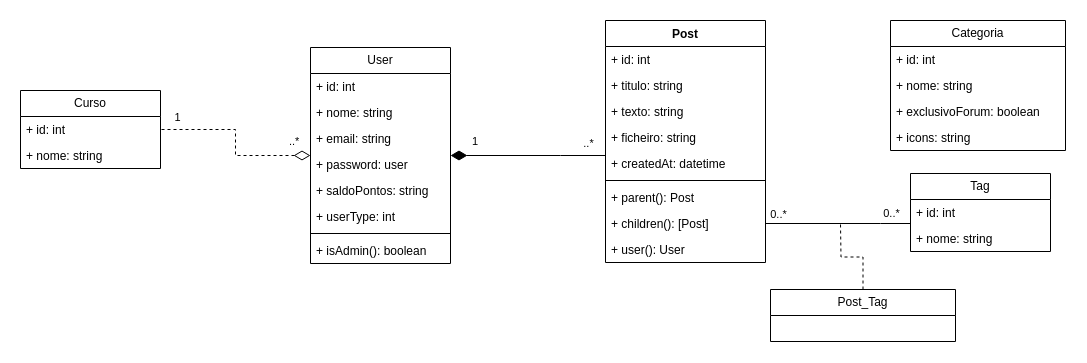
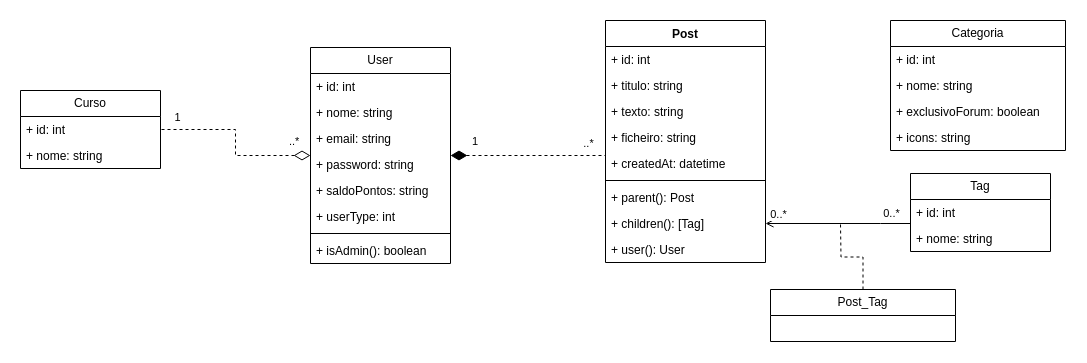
- <mxCell id="26" value="1" style="endArrow=none;html=1;endSize=12;startArrow=diamondThin;startSize=14;startFill=1;edgeStyle=orthogonalEdgeStyle;align=left;verticalAlign=bottom;rounded=0;endFill=0;movable=1;resizable=1;rotatable=1;deletable=1;editable=1;locked=0;connectable=1;" parent="1" source="5" target="16" edge="1"><mxGeometry x="-0.742" y="5" relative="1" as="geometry"><mxPoint x="540" y="60" as="sourcePoint" /><mxPoint x="520" y="200" as="targetPoint" /><Array as="points"><mxPoint x="560" y="155" /><mxPoint x="560" y="155" /></Array><mxPoint as="offset" /></mxGeometry></mxCell>
+ <mxCell id="26" value="1" style="endArrow=none;html=1;endSize=12;startArrow=diamondThin;startSize=14;startFill=1;edgeStyle=orthogonalEdgeStyle;align=left;verticalAlign=bottom;rounded=0;endFill=0;movable=1;resizable=1;rotatable=1;deletable=1;editable=1;locked=0;connectable=1;dashed=1;" parent="1" source="5" target="16" edge="1"><mxGeometry x="-0.742" y="5" relative="1" as="geometry"><mxPoint x="540" y="60" as="sourcePoint" /><mxPoint x="520" y="200" as="targetPoint" /><Array as="points"><mxPoint x="560" y="155" /><mxPoint x="560" y="155" /></Array><mxPoint as="offset" /></mxGeometry></mxCell>
- <mxCell id="9" value="+ password: user" style="text;strokeColor=none;fillColor=none;align=left;verticalAlign=top;spacingLeft=4;spacingRight=4;overflow=hidden;rotatable=0;points=[[0,0.5],[1,0.5]];portConstraint=eastwest;whiteSpace=wrap;html=1;" parent="5" vertex="1"><mxGeometry y="104" width="140" height="26" as="geometry" /></mxCell>
+ <mxCell id="9" value="+ password: string" style="text;strokeColor=none;fillColor=none;align=left;verticalAlign=top;spacingLeft=4;spacingRight=4;overflow=hidden;rotatable=0;points=[[0,0.5],[1,0.5]];portConstraint=eastwest;whiteSpace=wrap;html=1;" parent="5" vertex="1"><mxGeometry y="104" width="140" height="26" as="geometry" /></mxCell>
- <mxCell id="33" style="edgeStyle=orthogonalEdgeStyle;rounded=0;orthogonalLoop=1;jettySize=auto;html=1;endArrow=none;startFill=0;" parent="1" source="36" target="16" edge="1"><mxGeometry relative="1" as="geometry"><mxPoint x="830" y="293" as="sourcePoint" /><Array as="points"><mxPoint x="880" y="223" /><mxPoint x="880" y="223" /></Array></mxGeometry></mxCell>
+ <mxCell id="33" style="edgeStyle=orthogonalEdgeStyle;rounded=0;orthogonalLoop=1;jettySize=auto;html=1;endArrow=open;startFill=0;" parent="1" source="36" target="16" edge="1"><mxGeometry relative="1" as="geometry"><mxPoint x="830" y="293" as="sourcePoint" /><Array as="points"><mxPoint x="880" y="223" /><mxPoint x="880" y="223" /></Array></mxGeometry></mxCell>
- <mxCell id="24" value="+ children(): [Post]" style="text;strokeColor=none;fillColor=none;align=left;verticalAlign=top;spacingLeft=4;spacingRight=4;overflow=hidden;rotatable=0;points=[[0,0.5],[1,0.5]];portConstraint=eastwest;whiteSpace=wrap;html=1;" parent="16" vertex="1"><mxGeometry y="190" width="160" height="26" as="geometry" /></mxCell>
+ <mxCell id="24" value="+ children(): [Tag]" style="text;strokeColor=none;fillColor=none;align=left;verticalAlign=top;spacingLeft=4;spacingRight=4;overflow=hidden;rotatable=0;points=[[0,0.5],[1,0.5]];portConstraint=eastwest;whiteSpace=wrap;html=1;" parent="16" vertex="1"><mxGeometry y="190" width="160" height="26" as="geometry" /></mxCell>
